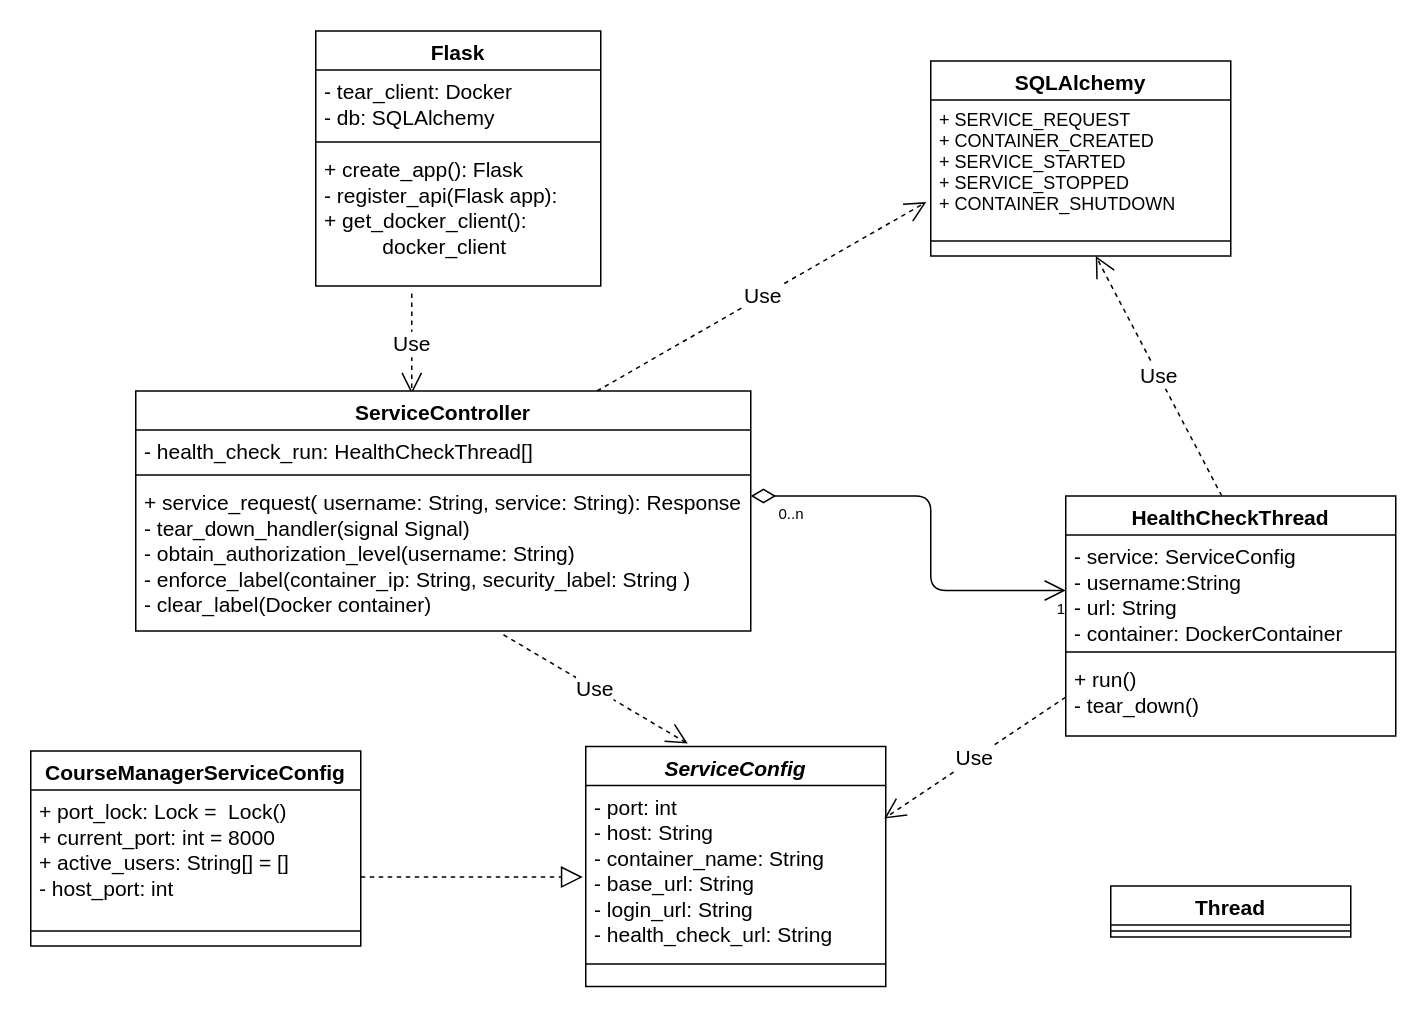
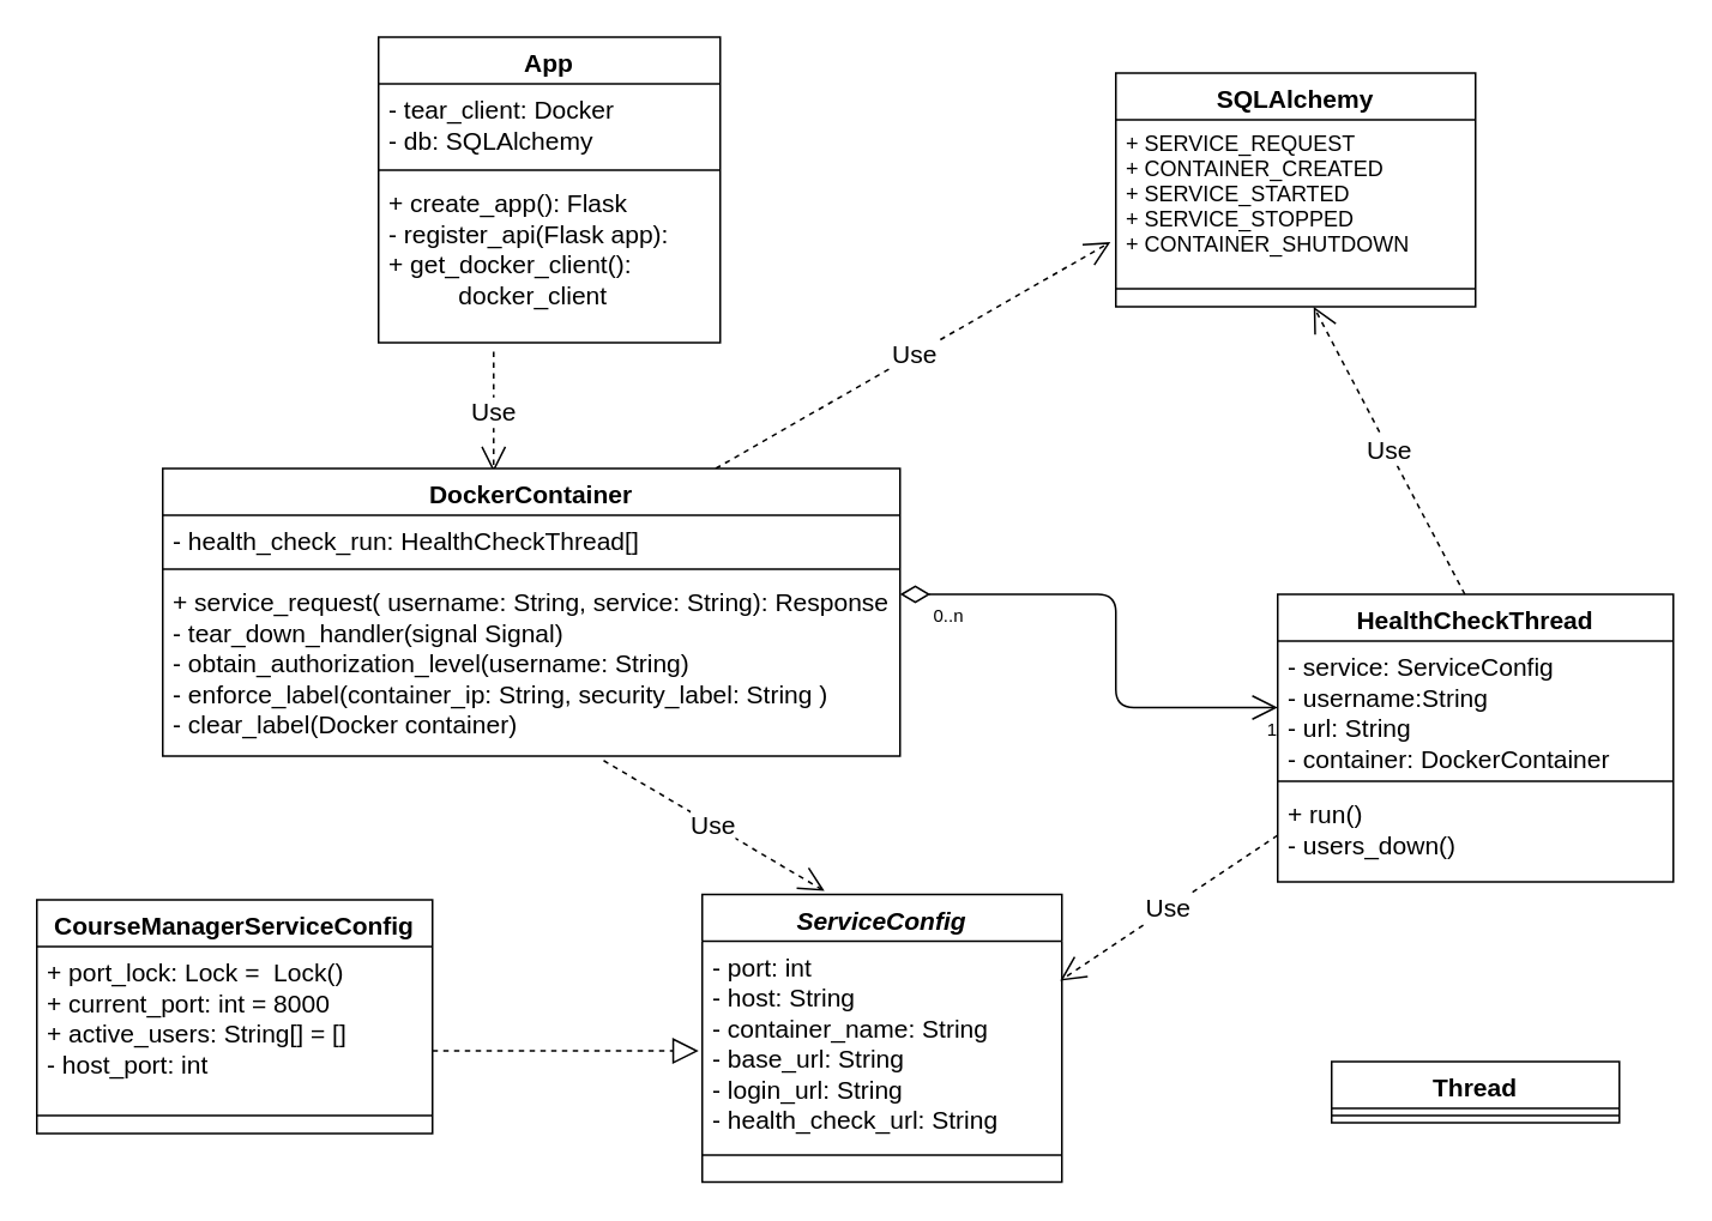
- <mxCell id="15" value="Flask" style="swimlane;fontStyle=1;align=center;verticalAlign=top;childLayout=stackLayout;horizontal=1;startSize=26;horizontalStack=0;resizeParent=1;resizeParentMax=0;resizeLast=0;collapsible=1;marginBottom=0;fontSize=14;" parent="1" vertex="1"><mxGeometry x="210" y="20" width="190" height="170" as="geometry" /></mxCell>
+ <mxCell id="15" value="App" style="swimlane;fontStyle=1;align=center;verticalAlign=top;childLayout=stackLayout;horizontal=1;startSize=26;horizontalStack=0;resizeParent=1;resizeParentMax=0;resizeLast=0;collapsible=1;marginBottom=0;fontSize=14;" parent="1" vertex="1"><mxGeometry x="210" y="20" width="190" height="170" as="geometry" /></mxCell>
- <mxCell id="24" value="ServiceController" style="swimlane;fontStyle=1;align=center;verticalAlign=top;childLayout=stackLayout;horizontal=1;startSize=26;horizontalStack=0;resizeParent=1;resizeParentMax=0;resizeLast=0;collapsible=1;marginBottom=0;fontSize=14;" parent="1" vertex="1"><mxGeometry x="90" y="260" width="410" height="160" as="geometry" /></mxCell>
+ <mxCell id="24" value="DockerContainer" style="swimlane;fontStyle=1;align=center;verticalAlign=top;childLayout=stackLayout;horizontal=1;startSize=26;horizontalStack=0;resizeParent=1;resizeParentMax=0;resizeLast=0;collapsible=1;marginBottom=0;fontSize=14;" parent="1" vertex="1"><mxGeometry x="90" y="260" width="410" height="160" as="geometry" /></mxCell>
- <mxCell id="5" value="+ run()&#10;- tear_down()" style="text;strokeColor=none;fillColor=none;align=left;verticalAlign=top;spacingLeft=4;spacingRight=4;overflow=hidden;rotatable=0;points=[[0,0.5],[1,0.5]];portConstraint=eastwest;fontSize=14;" parent="2" vertex="1"><mxGeometry y="108" width="220" height="52" as="geometry" /></mxCell>
+ <mxCell id="5" value="+ run()&#10;- users_down()" style="text;strokeColor=none;fillColor=none;align=left;verticalAlign=top;spacingLeft=4;spacingRight=4;overflow=hidden;rotatable=0;points=[[0,0.5],[1,0.5]];portConstraint=eastwest;fontSize=14;" parent="2" vertex="1"><mxGeometry y="108" width="220" height="52" as="geometry" /></mxCell>
